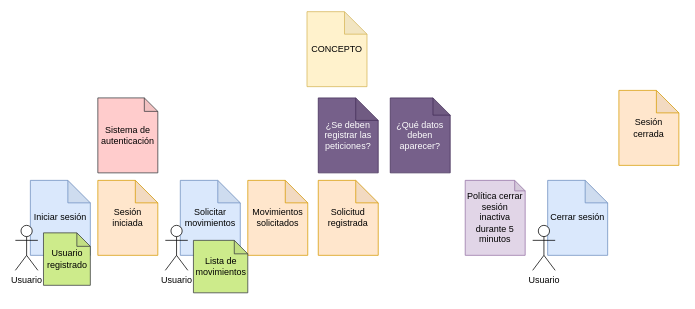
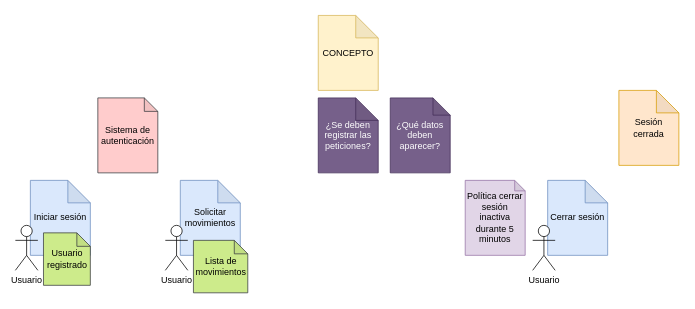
- <mxCell id="7" value="CONCEPTO" style="shape=note;whiteSpace=wrap;html=1;backgroundOutline=1;darkOpacity=0.05;fillColor=#fff2cc;strokeColor=#d6b656;" vertex="1" parent="1"><mxGeometry x="409" y="15" width="80" height="100" as="geometry" /></mxCell>
+ <mxCell id="7" value="CONCEPTO" style="shape=note;whiteSpace=wrap;html=1;backgroundOutline=1;darkOpacity=0.05;fillColor=#fff2cc;strokeColor=#d6b656;" vertex="1" parent="1"><mxGeometry x="424" y="20" width="80" height="100" as="geometry" /></mxCell>
- <mxCell id="2" value="Sesión iniciada" style="shape=note;whiteSpace=wrap;html=1;backgroundOutline=1;darkOpacity=0.05;fillColor=#ffe6cc;strokeColor=#d79b00;" vertex="1" parent="1"><mxGeometry x="130" y="240" width="80" height="100" as="geometry" /></mxCell>
- <mxCell id="4" value="Movimientos solicitados" style="shape=note;whiteSpace=wrap;html=1;backgroundOutline=1;darkOpacity=0.05;fillColor=#ffe6cc;strokeColor=#d79b00;" vertex="1" parent="1"><mxGeometry x="330" y="240" width="80" height="100" as="geometry" /></mxCell>
- <mxCell id="5" value="Solicitud registrada" style="shape=note;whiteSpace=wrap;html=1;backgroundOutline=1;darkOpacity=0.05;fillColor=#ffe6cc;strokeColor=#d79b00;" vertex="1" parent="1"><mxGeometry x="424" y="240" width="80" height="100" as="geometry" /></mxCell>
